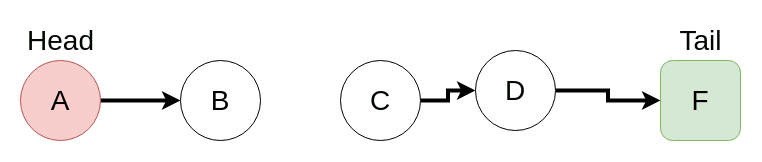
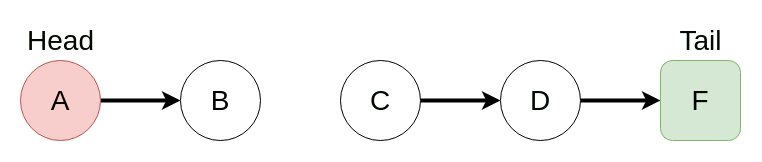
- <mxCell id="8" value="&lt;font color=&quot;#010801&quot;&gt;D&lt;/font&gt;" style="ellipse;whiteSpace=wrap;html=1;aspect=fixed;rounded=0;shadow=0;glass=0;sketch=0;fontSize=28;fontColor=#1A9C1A;gradientColor=none;" vertex="1" parent="1"><mxGeometry x="475" y="50" width="80" height="80" as="geometry" /></mxCell>
+ <mxCell id="8" value="&lt;font color=&quot;#010801&quot;&gt;D&lt;/font&gt;" style="ellipse;whiteSpace=wrap;html=1;aspect=fixed;rounded=0;shadow=0;glass=0;sketch=0;fontSize=28;fontColor=#1A9C1A;gradientColor=none;" vertex="1" parent="1"><mxGeometry x="500" y="60" width="80" height="80" as="geometry" /></mxCell>
